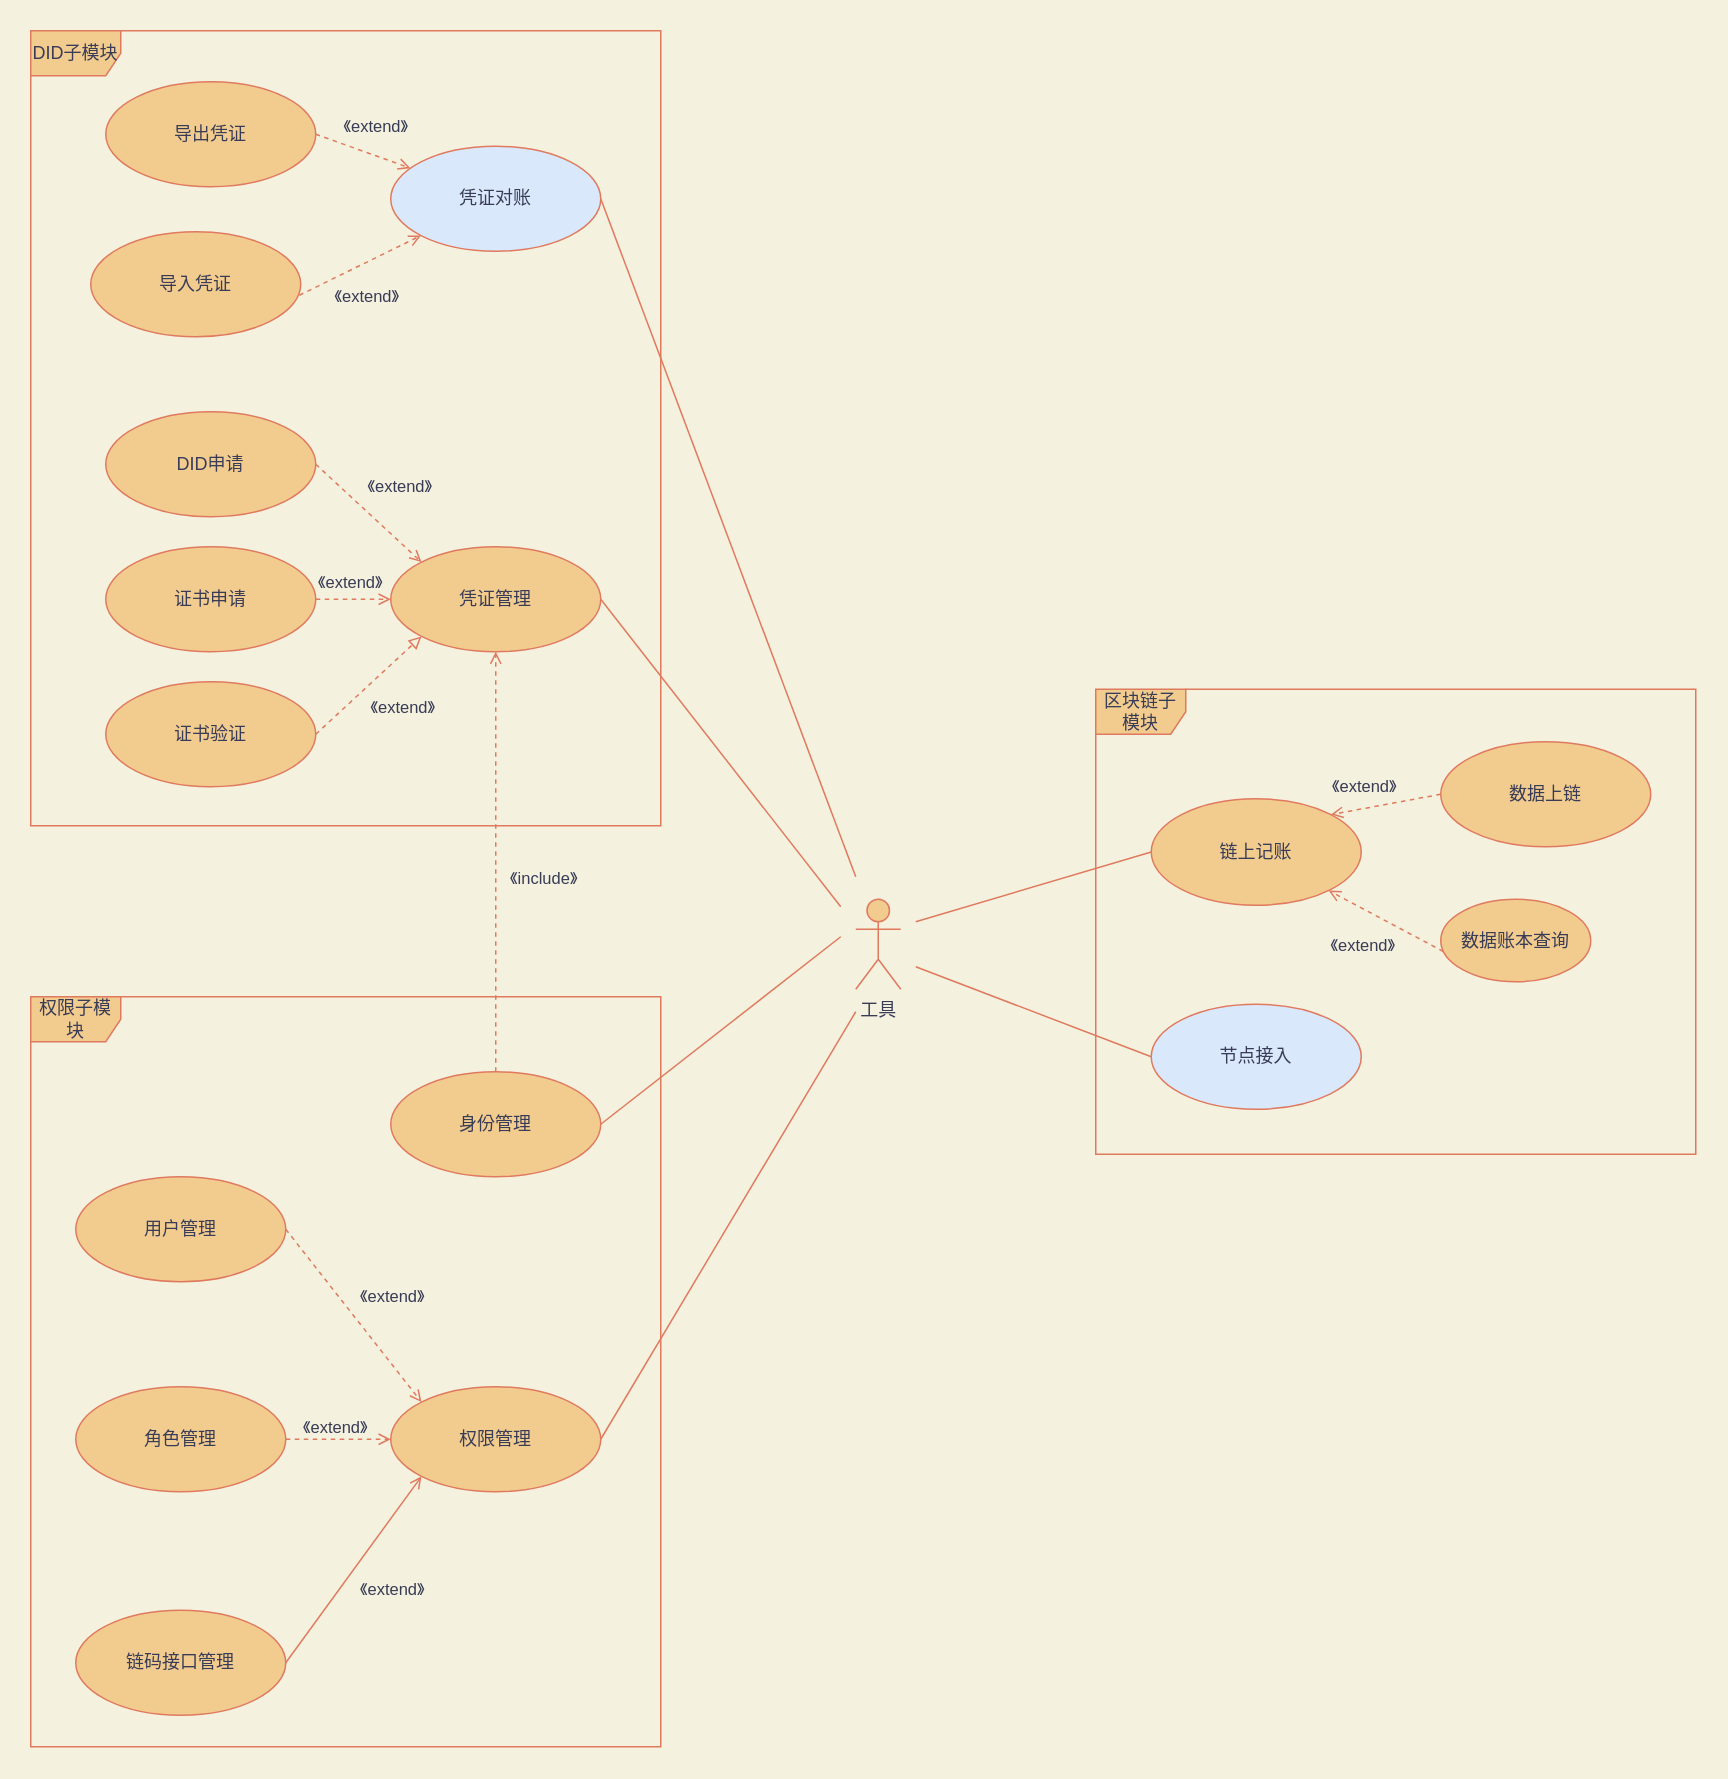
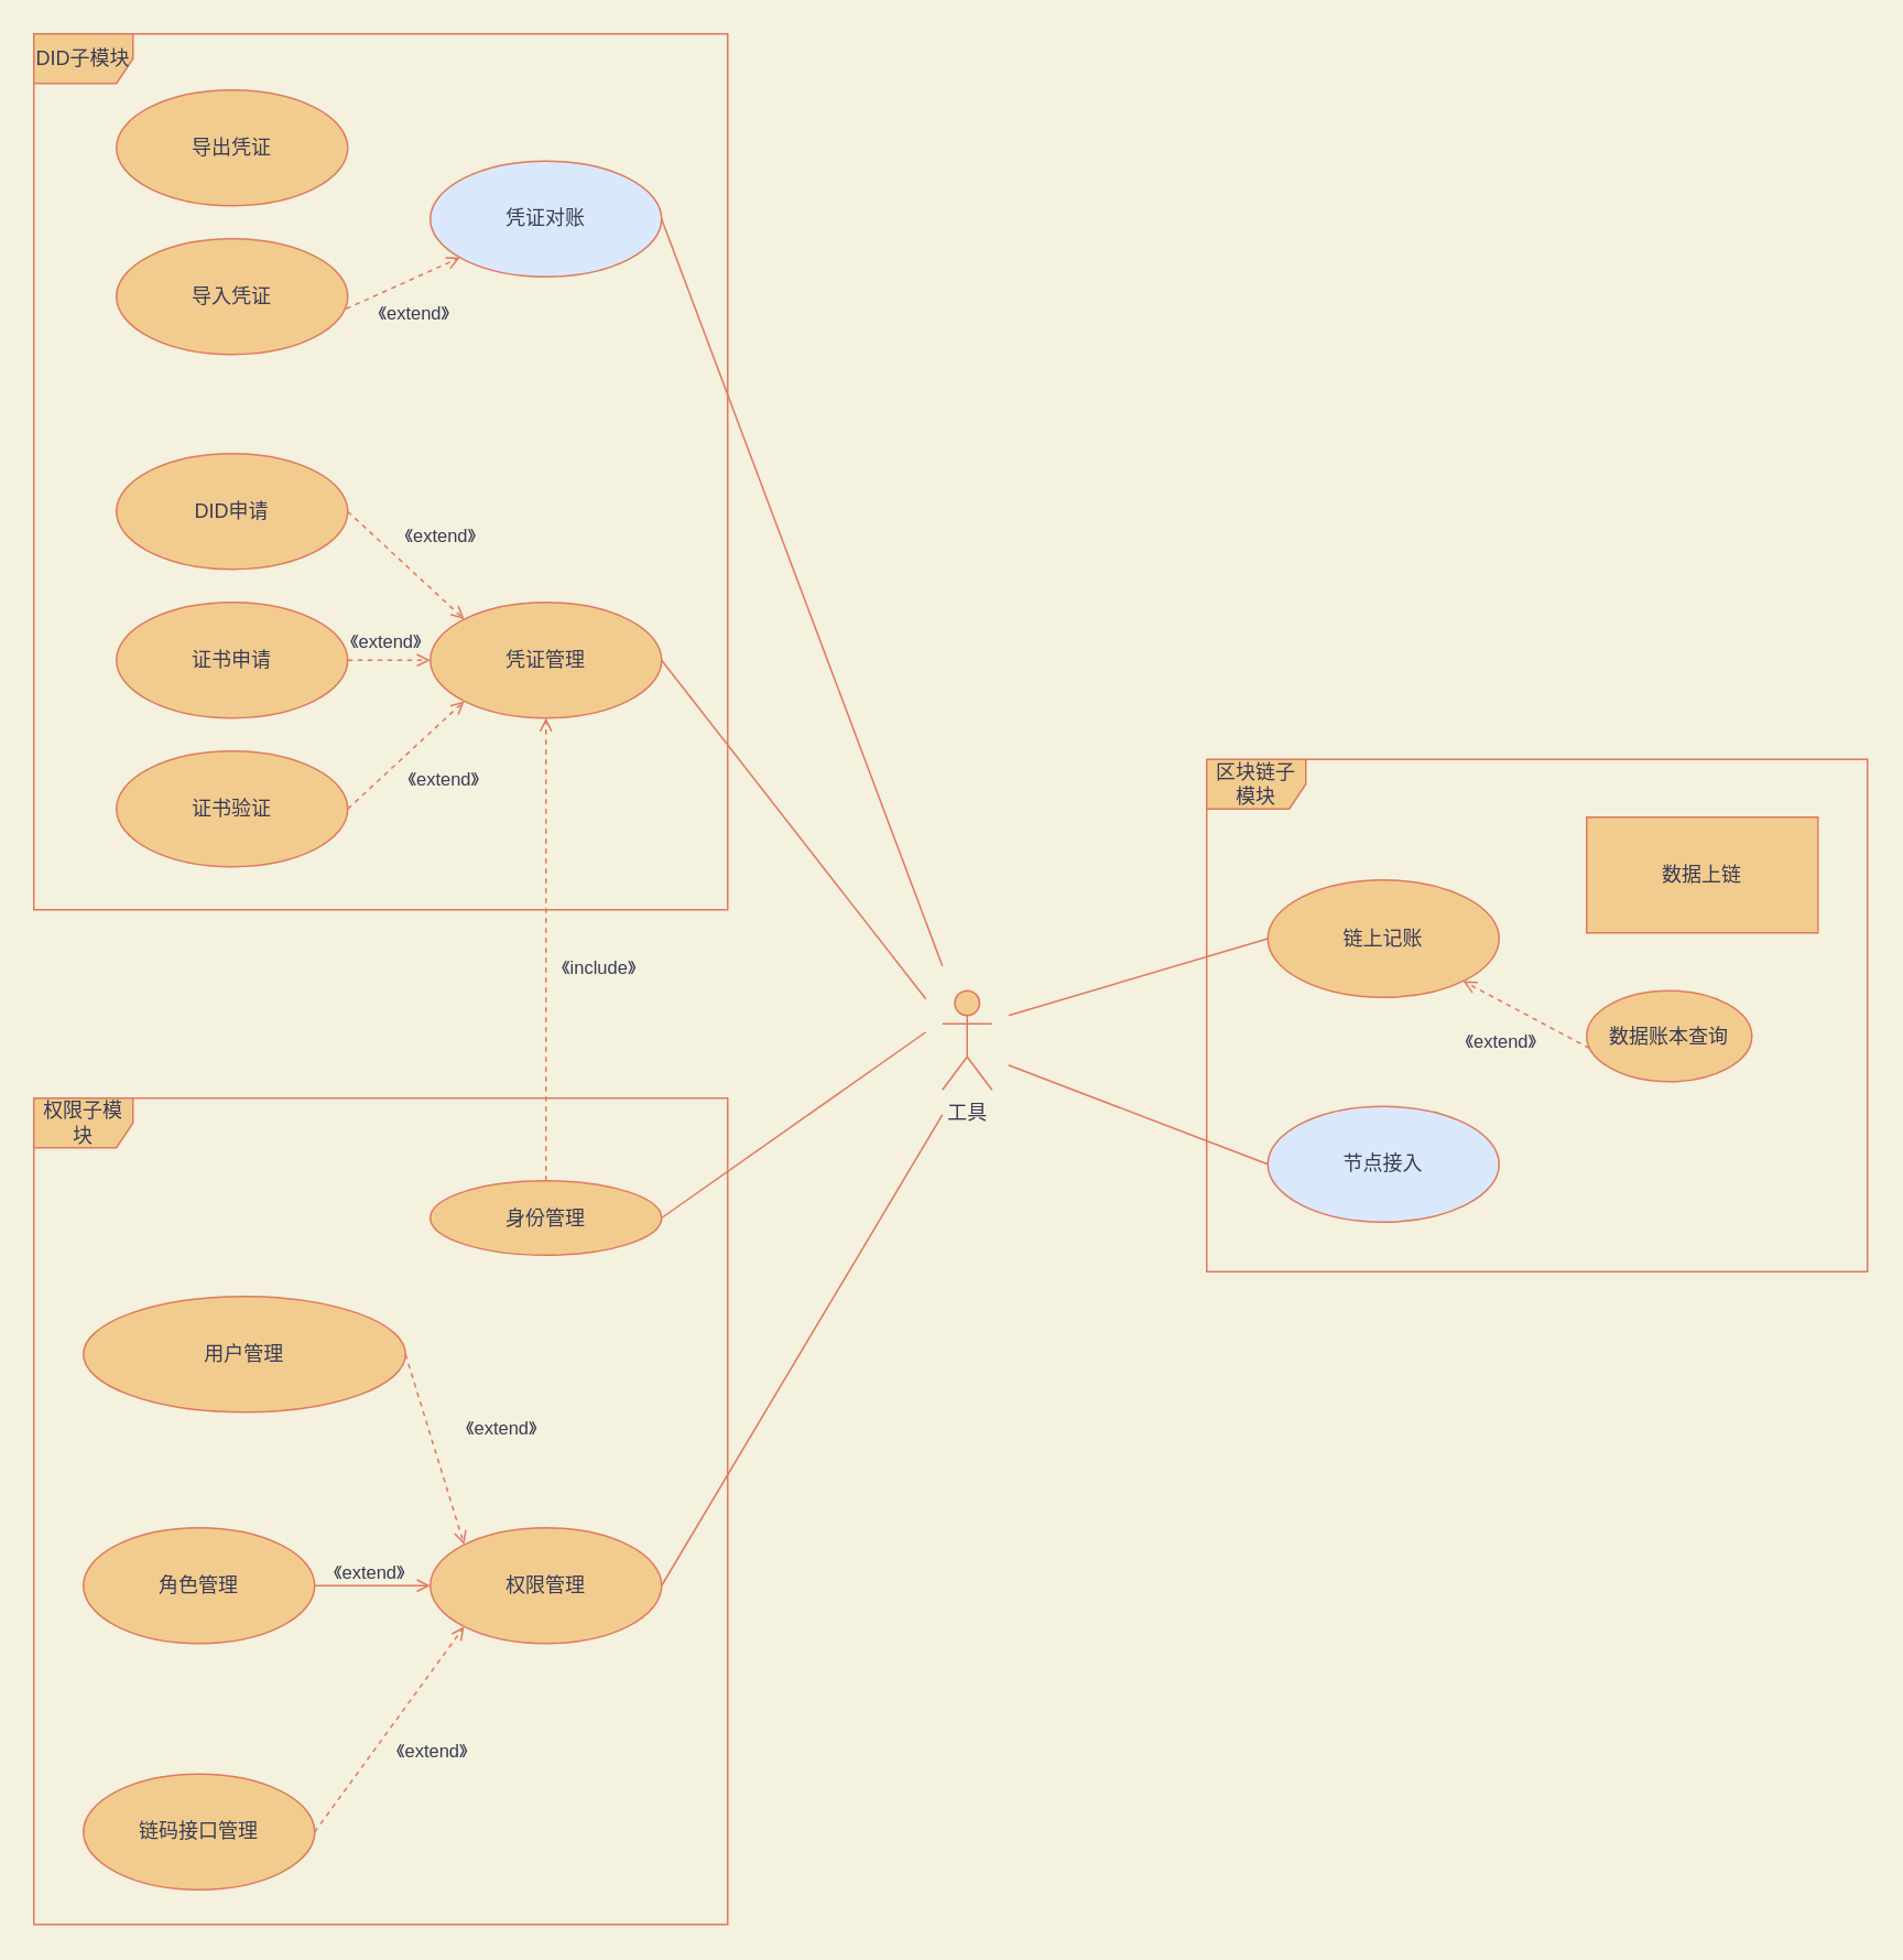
- <mxCell id="6" value="" style="endArrow=open;html=1;rounded=0;exitX=1;exitY=0.5;exitDx=0;exitDy=0;dashed=1;endFill=0;labelBackgroundColor=#F4F1DE;strokeColor=#E07A5F;fontColor=#393C56;" parent="1" source="4" target="3" edge="1"><mxGeometry width="50" height="50" relative="1" as="geometry"><mxPoint x="270" y="274" as="sourcePoint" /><mxPoint x="320" y="224" as="targetPoint" /></mxGeometry></mxCell>
- <mxCell id="7" value="《extend》" style="edgeLabel;html=1;align=center;verticalAlign=middle;resizable=0;points=[];labelBackgroundColor=#F4F1DE;fontColor=#393C56;" parent="6" vertex="1" connectable="0"><mxGeometry x="-0.362" y="-2" relative="1" as="geometry"><mxPoint x="20" y="-14" as="offset" /></mxGeometry></mxCell>
- <mxCell id="5" value="导入凭证" style="ellipse;whiteSpace=wrap;html=1;fillColor=#F2CC8F;strokeColor=#E07A5F;fontColor=#393C56;" parent="1" vertex="1"><mxGeometry x="60" y="154" width="140" height="70" as="geometry" /></mxCell>
+ <mxCell id="5" value="导入凭证" style="ellipse;whiteSpace=wrap;html=1;fillColor=#F2CC8F;strokeColor=#E07A5F;fontColor=#393C56;" parent="1" vertex="1"><mxGeometry x="70" y="144" width="140" height="70" as="geometry" /></mxCell>
- <mxCell id="47" value="" style="endArrow=block;html=1;rounded=0;dashed=1;exitX=1;exitY=0.5;exitDx=0;exitDy=0;entryX=0;entryY=1;entryDx=0;entryDy=0;endFill=0;labelBackgroundColor=#F4F1DE;strokeColor=#E07A5F;fontColor=#393C56;" parent="1" source="11" target="44" edge="1"><mxGeometry width="50" height="50" relative="1" as="geometry"><mxPoint x="320" y="534" as="sourcePoint" /><mxPoint x="370" y="484" as="targetPoint" /></mxGeometry></mxCell>
+ <mxCell id="47" value="" style="endArrow=open;html=1;rounded=0;dashed=1;exitX=1;exitY=0.5;exitDx=0;exitDy=0;entryX=0;entryY=1;entryDx=0;entryDy=0;endFill=0;labelBackgroundColor=#F4F1DE;strokeColor=#E07A5F;fontColor=#393C56;" parent="1" source="11" target="44" edge="1"><mxGeometry width="50" height="50" relative="1" as="geometry"><mxPoint x="320" y="534" as="sourcePoint" /><mxPoint x="370" y="484" as="targetPoint" /></mxGeometry></mxCell>
- <mxCell id="21" value="数据上链" style="ellipse;whiteSpace=wrap;html=1;fillColor=#F2CC8F;strokeColor=#E07A5F;fontColor=#393C56;" parent="1" vertex="1"><mxGeometry x="960" y="494" width="140" height="70" as="geometry" /></mxCell>
+ <mxCell id="21" value="数据上链" style="whiteSpace=wrap;html=1;fillColor=#F2CC8F;strokeColor=#E07A5F;fontColor=#393C56;rounded=0;" parent="1" vertex="1"><mxGeometry x="960" y="494" width="140" height="70" as="geometry" /></mxCell>
- <mxCell id="23" value="" style="endArrow=open;html=1;rounded=0;dashed=1;exitX=0;exitY=0.5;exitDx=0;exitDy=0;entryX=1;entryY=0;entryDx=0;entryDy=0;endFill=0;labelBackgroundColor=#F4F1DE;strokeColor=#E07A5F;fontColor=#393C56;" parent="1" source="21" target="19" edge="1"><mxGeometry width="50" height="50" relative="1" as="geometry"><mxPoint x="860" y="529" as="sourcePoint" /><mxPoint x="910" y="479" as="targetPoint" /></mxGeometry></mxCell>
- <mxCell id="24" value="《extend》" style="edgeLabel;html=1;align=center;verticalAlign=middle;resizable=0;points=[];labelBackgroundColor=#F4F1DE;fontColor=#393C56;" parent="23" vertex="1" connectable="0"><mxGeometry x="-0.366" y="1" relative="1" as="geometry"><mxPoint x="-28" y="-11" as="offset" /></mxGeometry></mxCell>
- <mxCell id="15" value="身份管理" style="ellipse;whiteSpace=wrap;html=1;fillColor=#F2CC8F;strokeColor=#E07A5F;fontColor=#393C56;" parent="1" vertex="1"><mxGeometry x="260" y="714" width="140" height="70" as="geometry" /></mxCell>
+ <mxCell id="15" value="身份管理" style="ellipse;whiteSpace=wrap;html=1;fillColor=#F2CC8F;strokeColor=#E07A5F;fontColor=#393C56;" parent="1" vertex="1"><mxGeometry x="260" y="714" width="140" height="45" as="geometry" /></mxCell>
- <mxCell id="35" value="用户管理" style="ellipse;whiteSpace=wrap;html=1;fillColor=#F2CC8F;strokeColor=#E07A5F;fontColor=#393C56;" parent="1" vertex="1"><mxGeometry x="50" y="784" width="140" height="70" as="geometry" /></mxCell>
+ <mxCell id="35" value="用户管理" style="ellipse;whiteSpace=wrap;html=1;fillColor=#F2CC8F;strokeColor=#E07A5F;fontColor=#393C56;" parent="1" vertex="1"><mxGeometry x="50" y="784" width="195" height="70" as="geometry" /></mxCell>
- <mxCell id="39" value="" style="endArrow=open;html=1;rounded=0;dashed=1;exitX=1;exitY=0.5;exitDx=0;exitDy=0;entryX=0;entryY=0.5;entryDx=0;entryDy=0;endFill=0;labelBackgroundColor=#F4F1DE;strokeColor=#E07A5F;fontColor=#393C56;" parent="1" source="36" target="16" edge="1"><mxGeometry width="50" height="50" relative="1" as="geometry"><mxPoint x="630" y="1034" as="sourcePoint" /><mxPoint x="680" y="984" as="targetPoint" /></mxGeometry></mxCell>
+ <mxCell id="39" value="" style="endArrow=open;html=1;rounded=0;dashed=0;exitX=1;exitY=0.5;exitDx=0;exitDy=0;entryX=0;entryY=0.5;entryDx=0;entryDy=0;endFill=0;labelBackgroundColor=#F4F1DE;strokeColor=#E07A5F;fontColor=#393C56;" parent="1" source="36" target="16" edge="1"><mxGeometry width="50" height="50" relative="1" as="geometry"><mxPoint x="630" y="1034" as="sourcePoint" /><mxPoint x="680" y="984" as="targetPoint" /></mxGeometry></mxCell>
- <mxCell id="41" value="" style="endArrow=open;html=1;rounded=0;dashed=0;exitX=1;exitY=0.5;exitDx=0;exitDy=0;entryX=0;entryY=1;entryDx=0;entryDy=0;endFill=0;labelBackgroundColor=#F4F1DE;strokeColor=#E07A5F;fontColor=#393C56;" parent="1" source="49" target="16" edge="1"><mxGeometry width="50" height="50" relative="1" as="geometry"><mxPoint x="570" y="994" as="sourcePoint" /><mxPoint x="620" y="944" as="targetPoint" /></mxGeometry></mxCell>
+ <mxCell id="41" value="" style="endArrow=open;html=1;rounded=0;dashed=1;exitX=1;exitY=0.5;exitDx=0;exitDy=0;entryX=0;entryY=1;entryDx=0;entryDy=0;endFill=0;labelBackgroundColor=#F4F1DE;strokeColor=#E07A5F;fontColor=#393C56;" parent="1" source="49" target="16" edge="1"><mxGeometry width="50" height="50" relative="1" as="geometry"><mxPoint x="570" y="994" as="sourcePoint" /><mxPoint x="620" y="944" as="targetPoint" /></mxGeometry></mxCell>
